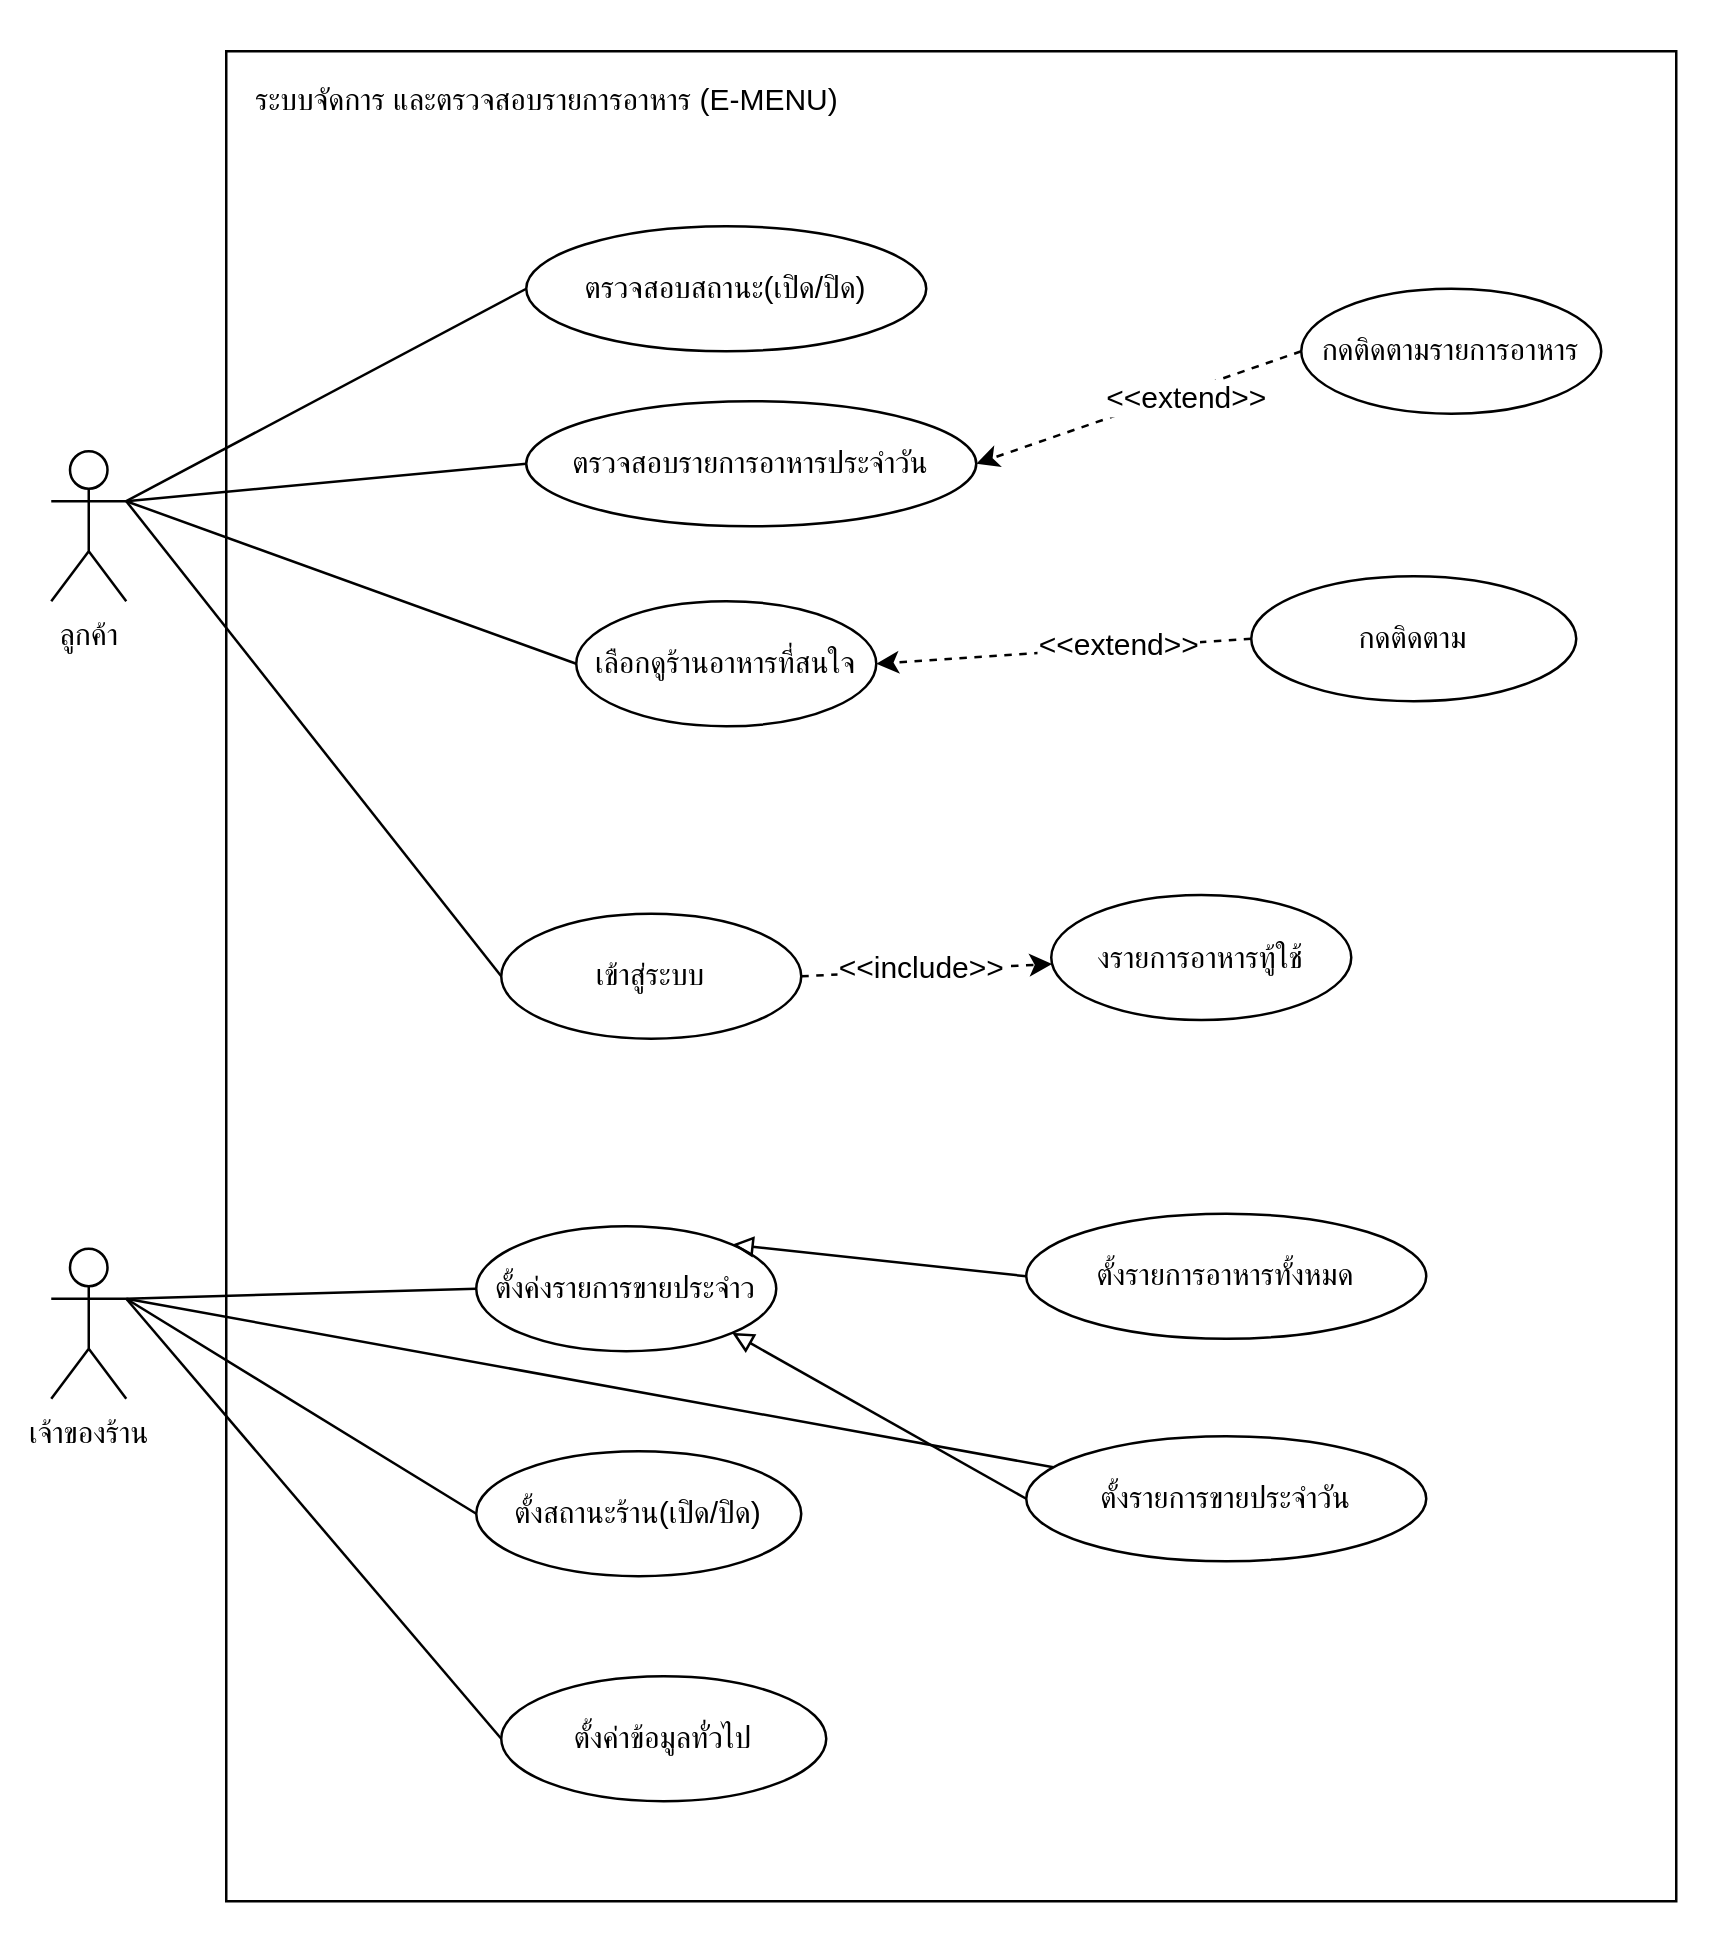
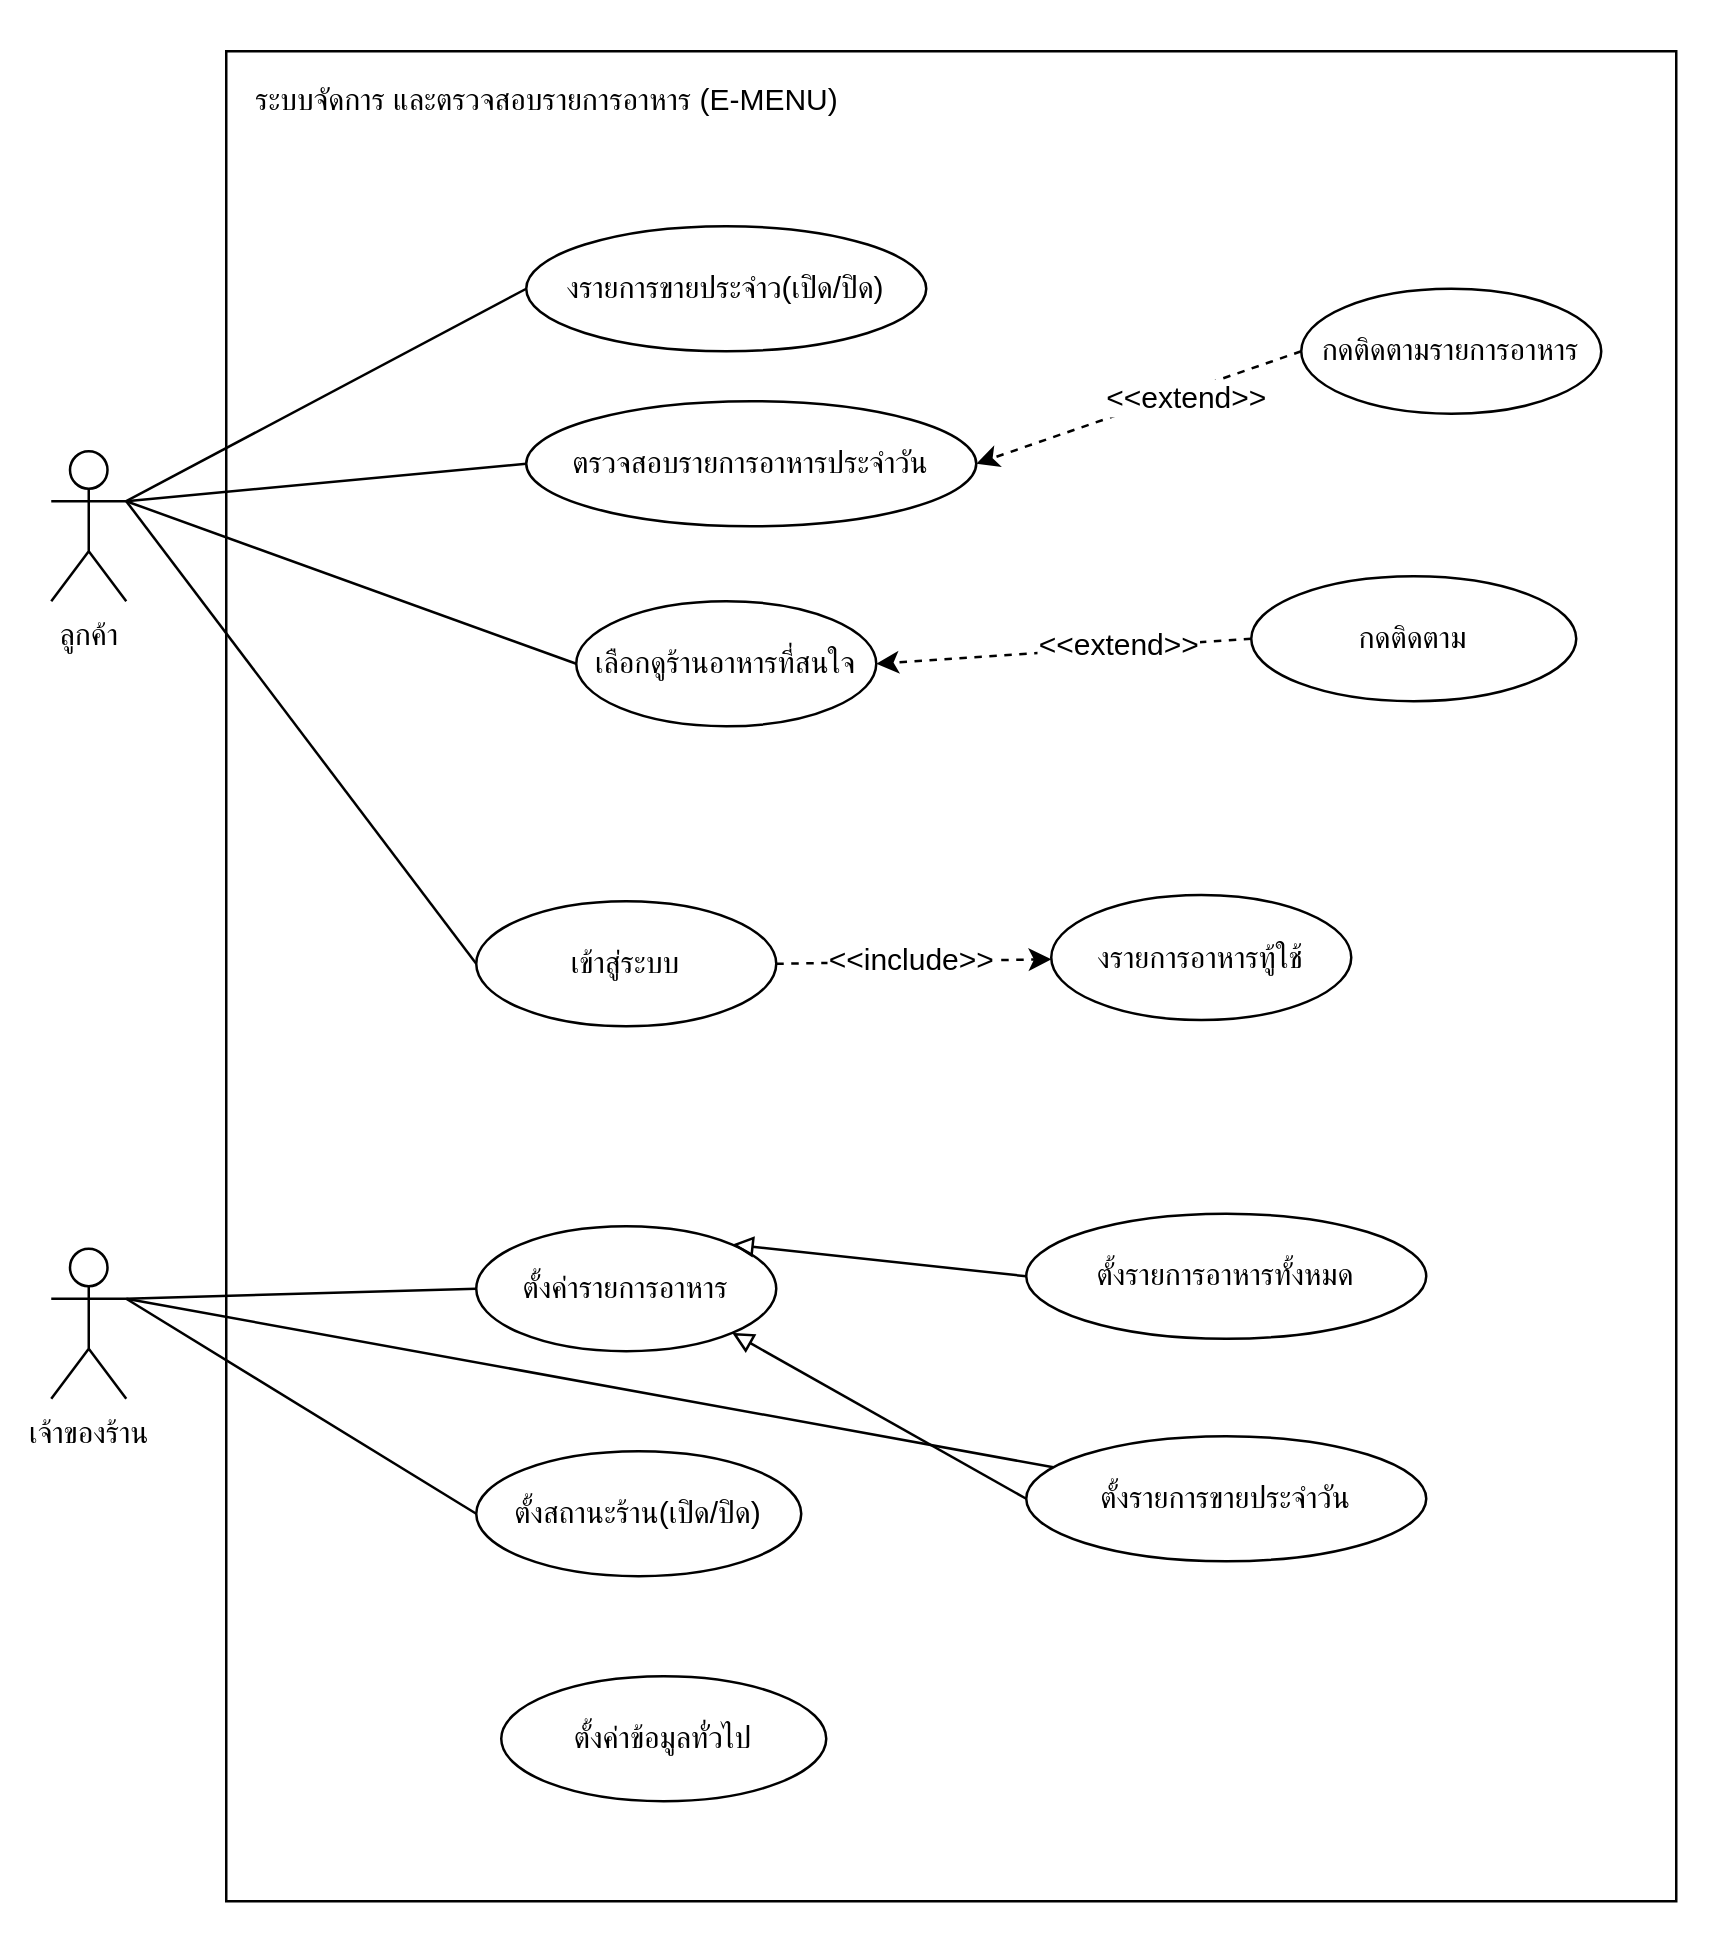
- <mxCell id="13" value="ตรวจสอบสถานะ(เปิด/ปิด)" style="ellipse;whiteSpace=wrap;html=1;" vertex="1" parent="1"><mxGeometry x="210" y="90" width="160" height="50" as="geometry" /></mxCell>
+ <mxCell id="13" value="งรายการขายประจำว(เปิด/ปิด)" style="ellipse;whiteSpace=wrap;html=1;" vertex="1" parent="1"><mxGeometry x="210" y="90" width="160" height="50" as="geometry" /></mxCell>
- <mxCell id="25" value="เข้าสู่ระบบ" style="ellipse;whiteSpace=wrap;html=1;" vertex="1" parent="1"><mxGeometry x="200" y="365" width="120" height="50" as="geometry" /></mxCell>
+ <mxCell id="25" value="เข้าสู่ระบบ" style="ellipse;whiteSpace=wrap;html=1;" vertex="1" parent="1"><mxGeometry x="190" y="360" width="120" height="50" as="geometry" /></mxCell>
- <mxCell id="16" value="ตั้งค่งรายการขายประจำว" style="ellipse;whiteSpace=wrap;html=1;" vertex="1" parent="1"><mxGeometry x="190" y="490" width="120" height="50" as="geometry" /></mxCell>
+ <mxCell id="16" value="ตั้งค่ารายการอาหาร" style="ellipse;whiteSpace=wrap;html=1;" vertex="1" parent="1"><mxGeometry x="190" y="490" width="120" height="50" as="geometry" /></mxCell>
- <mxCell id="11" style="edgeStyle=none;rounded=0;orthogonalLoop=1;jettySize=auto;html=1;exitX=1;exitY=0.333;exitDx=0;exitDy=0;exitPerimeter=0;entryX=0;entryY=0.5;entryDx=0;entryDy=0;endArrow=none;endFill=0;strokeColor=#000000;" edge="1" parent="1" source="12" target="22"><mxGeometry relative="1" as="geometry" /></mxCell>
